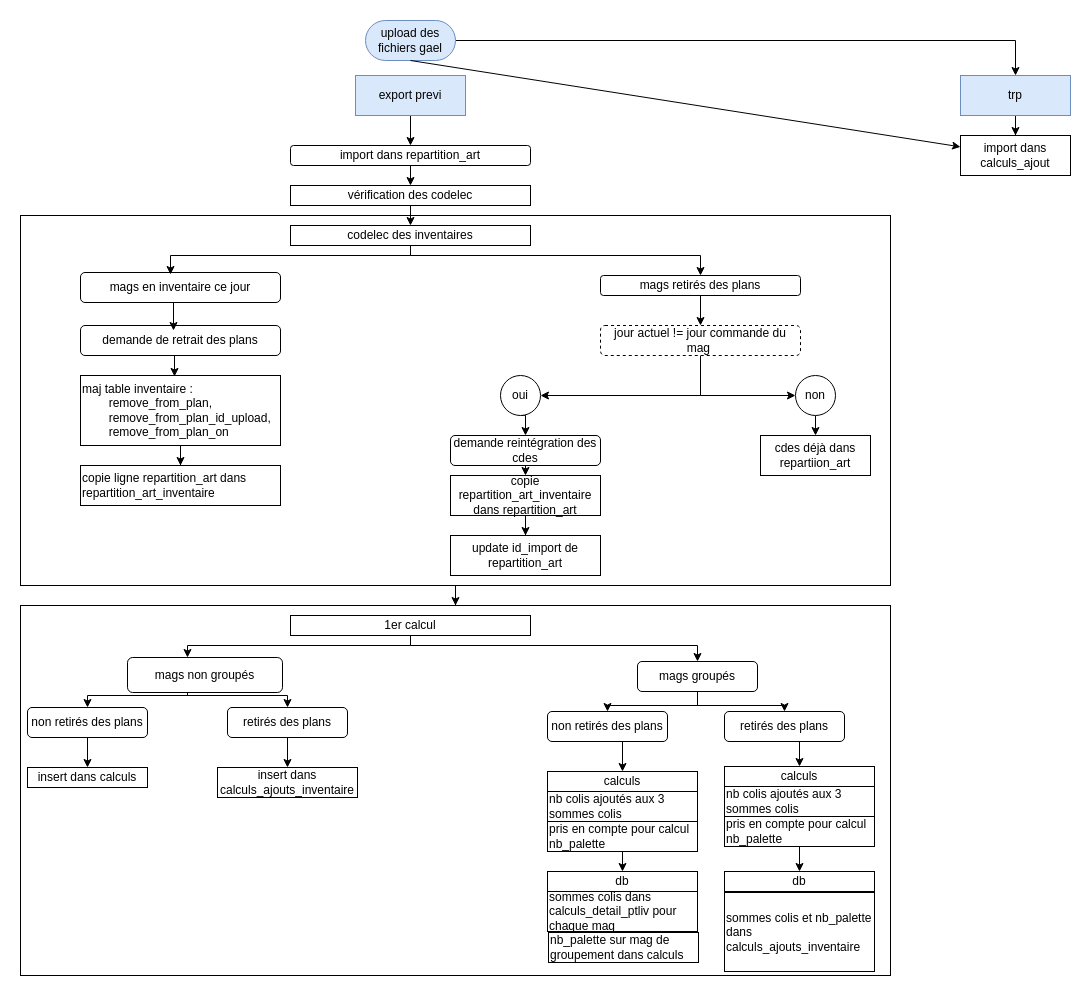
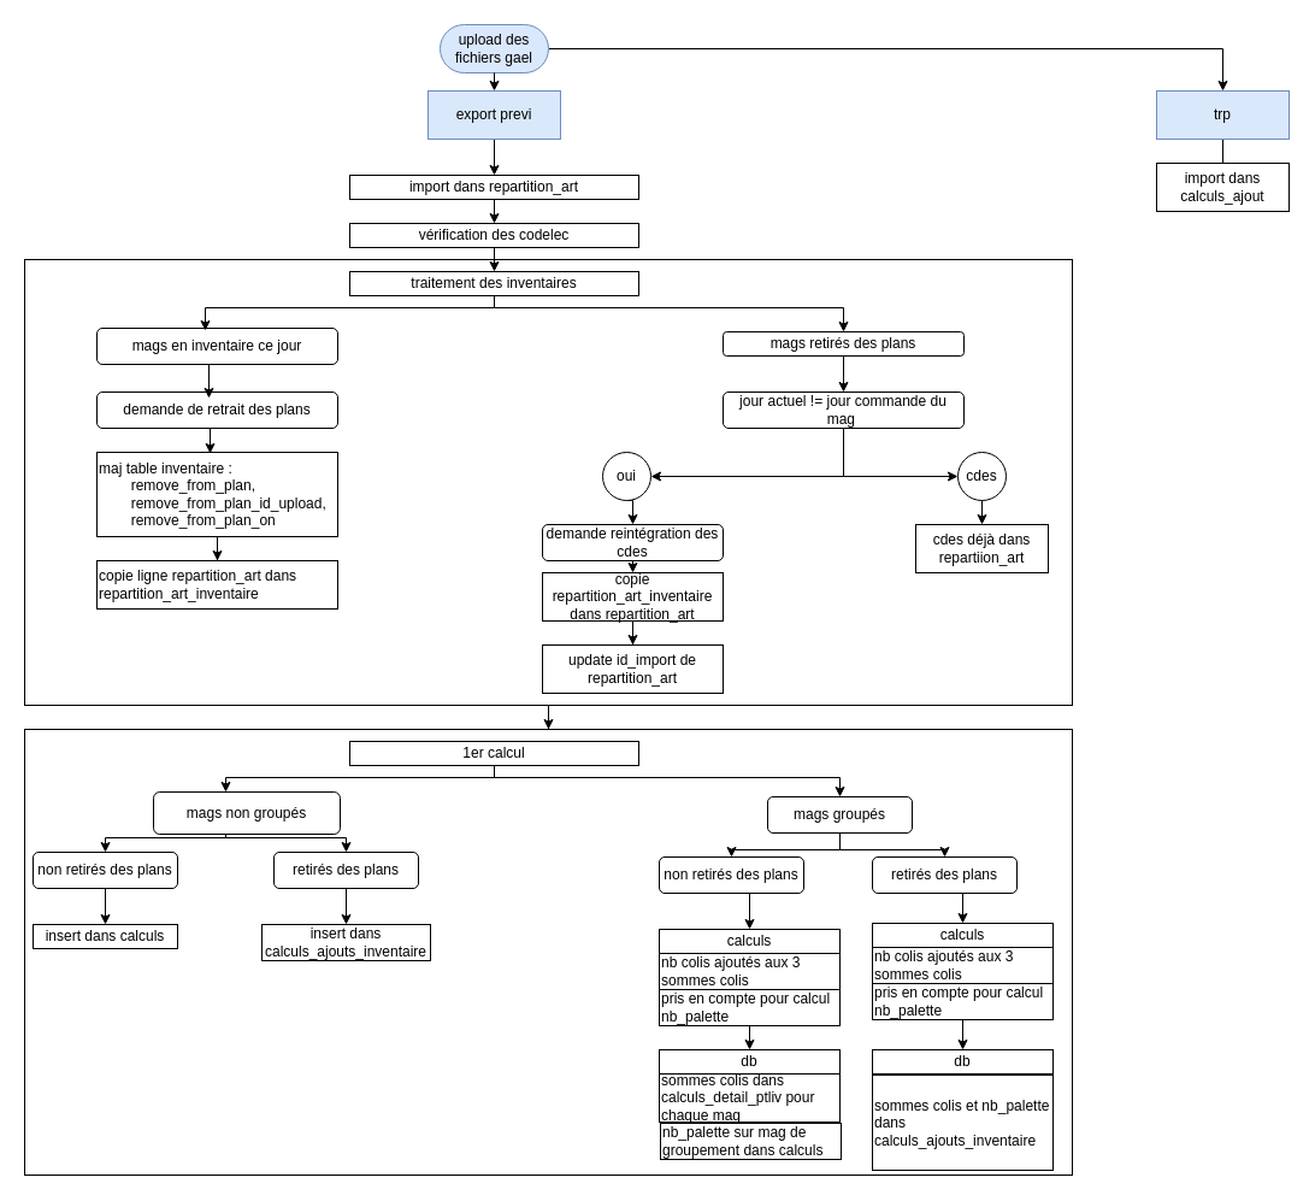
- <mxCell id="68" value="" style="endArrow=classic;html=1;rounded=0;exitX=0.5;exitY=1;exitDx=0;exitDy=0;" edge="1" parent="1" source="6" target="13"><mxGeometry width="50" height="50" relative="1" as="geometry"><mxPoint x="460" y="205" as="sourcePoint" /><mxPoint x="510" y="155" as="targetPoint" /></mxGeometry></mxCell>
+ <mxCell id="68" value="" style="endArrow=classic;html=1;rounded=0;exitX=0.5;exitY=1;exitDx=0;exitDy=0;" edge="1" parent="1" source="6" target="8"><mxGeometry width="50" height="50" relative="1" as="geometry"><mxPoint x="460" y="205" as="sourcePoint" /><mxPoint x="510" y="155" as="targetPoint" /></mxGeometry></mxCell>
- <mxCell id="9" style="edgeStyle=orthogonalEdgeStyle;rounded=0;orthogonalLoop=1;jettySize=auto;html=1;exitX=0.5;exitY=1;exitDx=0;exitDy=0;" edge="1" parent="1" source="10" target="13"><mxGeometry relative="1" as="geometry" /></mxCell>
+ <mxCell id="9" style="edgeStyle=orthogonalEdgeStyle;rounded=0;orthogonalLoop=1;jettySize=auto;html=1;exitX=0.5;exitY=1;exitDx=0;exitDy=0;endArrow=none;" edge="1" parent="1" source="10" target="13"><mxGeometry relative="1" as="geometry" /></mxCell>
- <mxCell id="12" value="import dans&amp;nbsp;&lt;span style=&quot;background-color: transparent; color: light-dark(rgb(0, 0, 0), rgb(255, 255, 255));&quot;&gt;repartition_art&lt;/span&gt;" style="whiteSpace=wrap;html=1;rounded=1;" vertex="1" parent="1"><mxGeometry x="290" y="145" width="240" height="20" as="geometry" /></mxCell>
+ <mxCell id="12" value="import dans&amp;nbsp;&lt;span style=&quot;background-color: transparent; color: light-dark(rgb(0, 0, 0), rgb(255, 255, 255));&quot;&gt;repartition_art&lt;/span&gt;" style="rounded=0;whiteSpace=wrap;html=1;" vertex="1" parent="1"><mxGeometry x="290" y="145" width="240" height="20" as="geometry" /></mxCell>
- <mxCell id="17" value="codelec des inventaires" style="rounded=0;whiteSpace=wrap;html=1;" vertex="1" parent="1"><mxGeometry x="290" y="225" width="240" height="20" as="geometry" /></mxCell>
+ <mxCell id="17" value="traitement des inventaires" style="rounded=0;whiteSpace=wrap;html=1;" vertex="1" parent="1"><mxGeometry x="290" y="225" width="240" height="20" as="geometry" /></mxCell>
- <mxCell id="27" value="jour actuel != jour commande du mag&amp;nbsp;" style="rounded=1;whiteSpace=wrap;html=1;dashed=1;" vertex="1" parent="1"><mxGeometry x="600" y="325" width="200" height="30" as="geometry" /></mxCell>
+ <mxCell id="27" value="jour actuel != jour commande du mag&amp;nbsp;" style="rounded=1;whiteSpace=wrap;html=1;" vertex="1" parent="1"><mxGeometry x="600" y="325" width="200" height="30" as="geometry" /></mxCell>
- <mxCell id="32" value="non" style="ellipse;whiteSpace=wrap;html=1;" vertex="1" parent="1"><mxGeometry x="795" y="375" width="40" height="40" as="geometry" /></mxCell>
+ <mxCell id="32" value="cdes" style="ellipse;whiteSpace=wrap;html=1;" vertex="1" parent="1"><mxGeometry x="795" y="375" width="40" height="40" as="geometry" /></mxCell>
